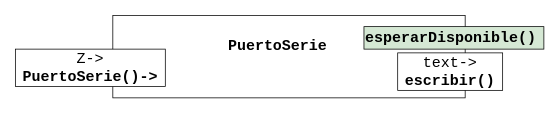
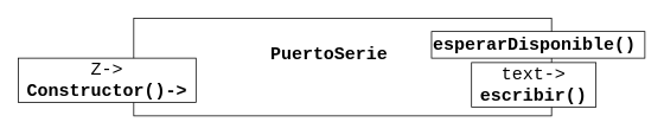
- <mxCell id="5" value="&lt;b&gt;esperarDisponible()&lt;/b&gt;" style="rounded=0;whiteSpace=wrap;html=1;fontFamily=Courier New;fontSize=20;align=left;fontStyle=0;autosize=1;fillColor=#d5e8d4;" parent="1" vertex="1"><mxGeometry x="485" y="35" width="240" height="30" as="geometry" /></mxCell>
+ <mxCell id="5" value="&lt;b&gt;esperarDisponible()&lt;/b&gt;" style="rounded=0;whiteSpace=wrap;html=1;fontFamily=Courier New;fontSize=20;align=left;fontStyle=0;autosize=1;" parent="1" vertex="1"><mxGeometry x="485" y="35" width="240" height="30" as="geometry" /></mxCell>
- <mxCell id="4" value="Z-&amp;gt;&lt;br&gt;&lt;b&gt;PuertoSerie()-&amp;gt;&lt;/b&gt;" style="rounded=0;whiteSpace=wrap;html=1;fontFamily=Courier New;fontSize=20;align=center;fontStyle=0;autosize=1;" parent="1" vertex="1"><mxGeometry x="20" y="65" width="200" height="50" as="geometry" /></mxCell>
+ <mxCell id="4" value="Z-&amp;gt;&lt;br&gt;&lt;b&gt;Constructor()-&amp;gt;&lt;/b&gt;" style="rounded=0;whiteSpace=wrap;html=1;fontFamily=Courier New;fontSize=20;align=center;fontStyle=0;autosize=1;" parent="1" vertex="1"><mxGeometry x="20" y="65" width="200" height="50" as="geometry" /></mxCell>
